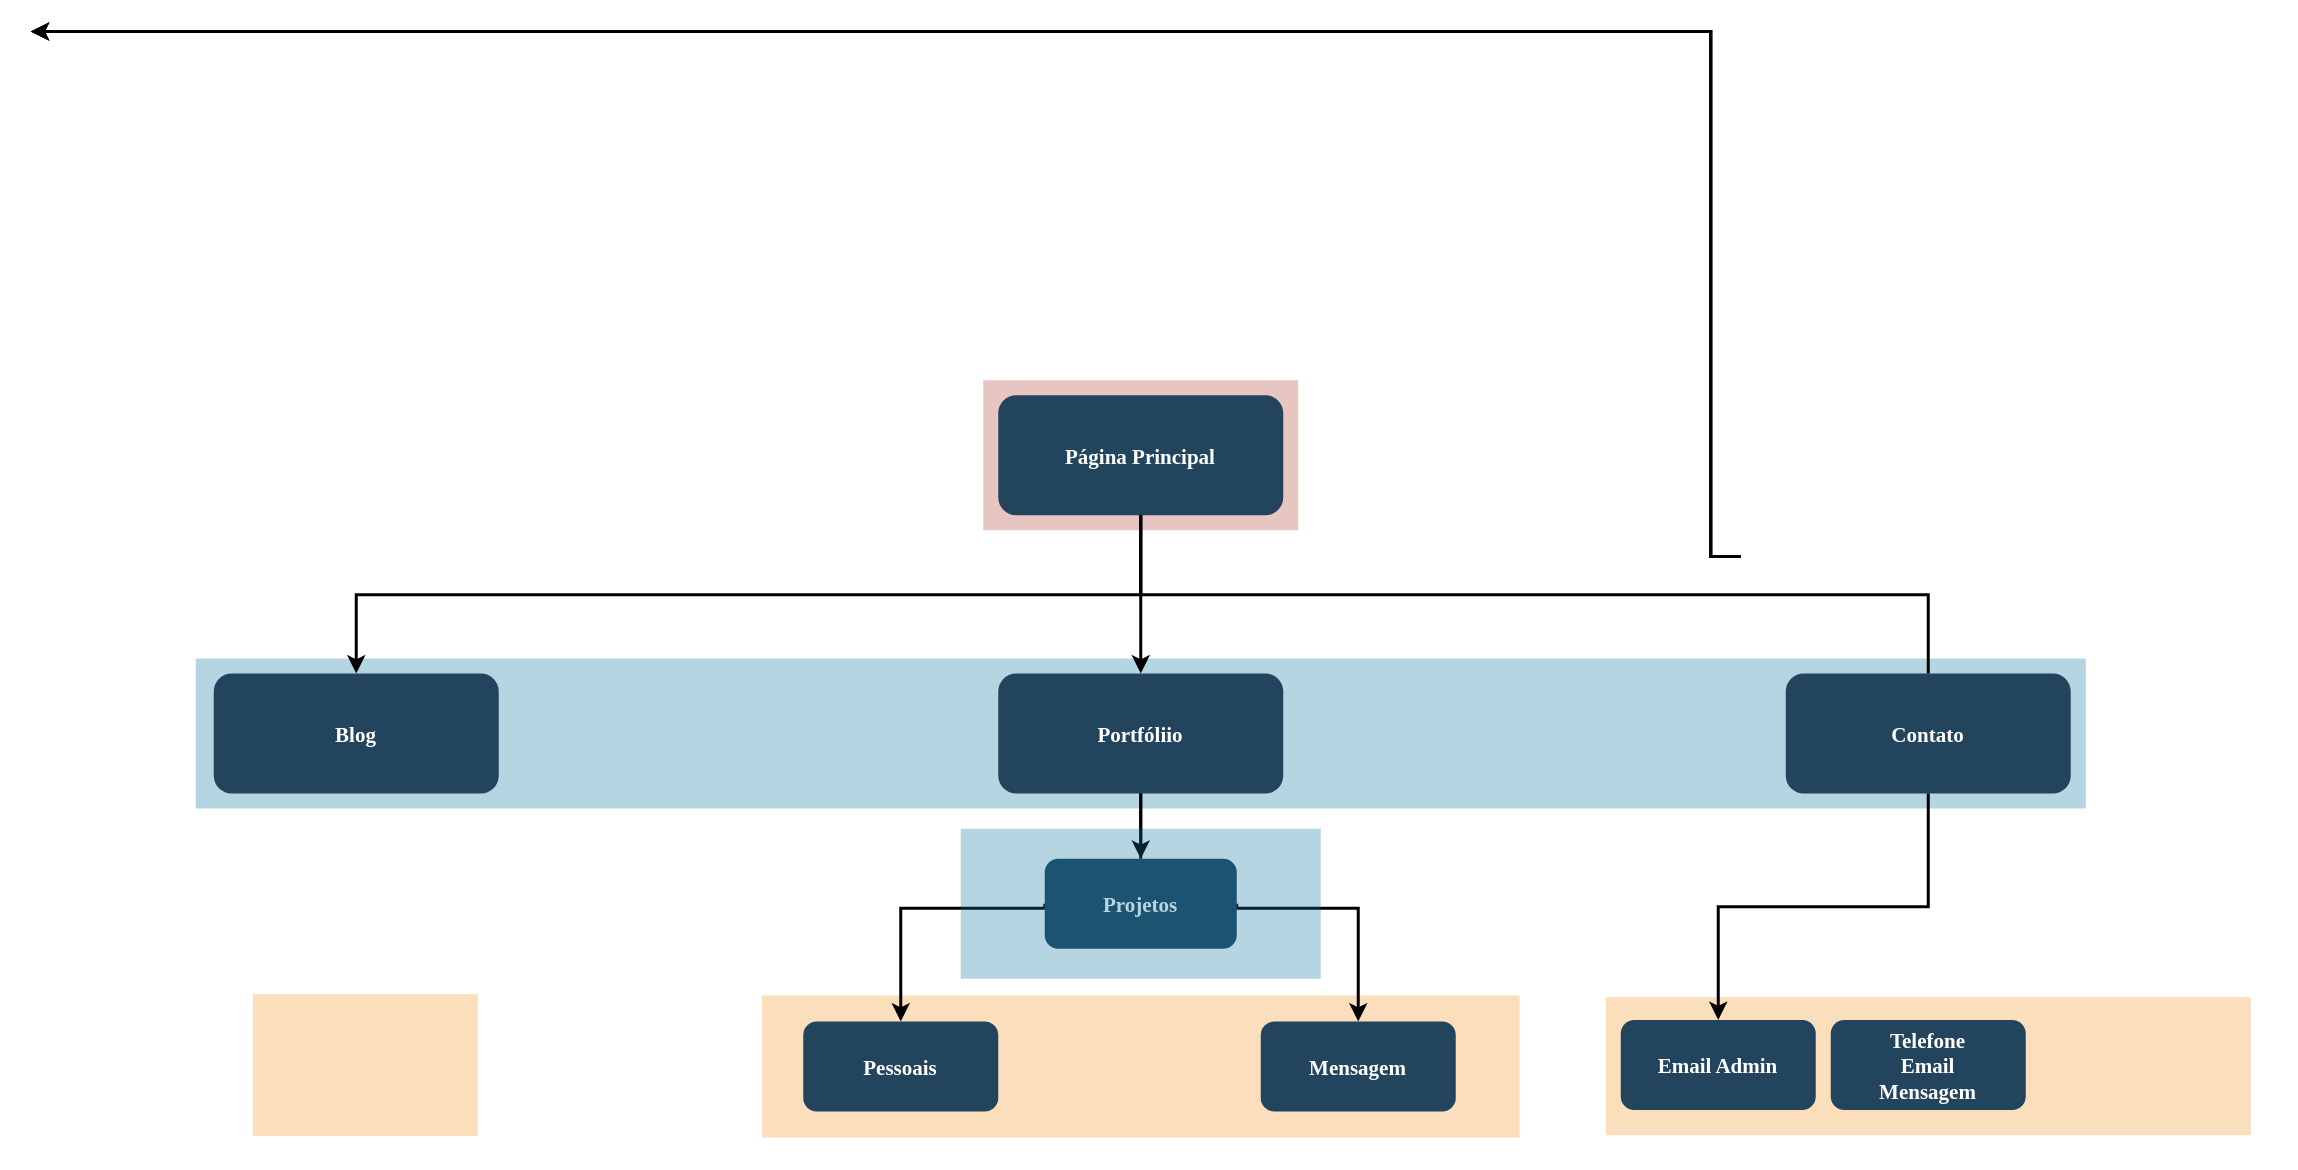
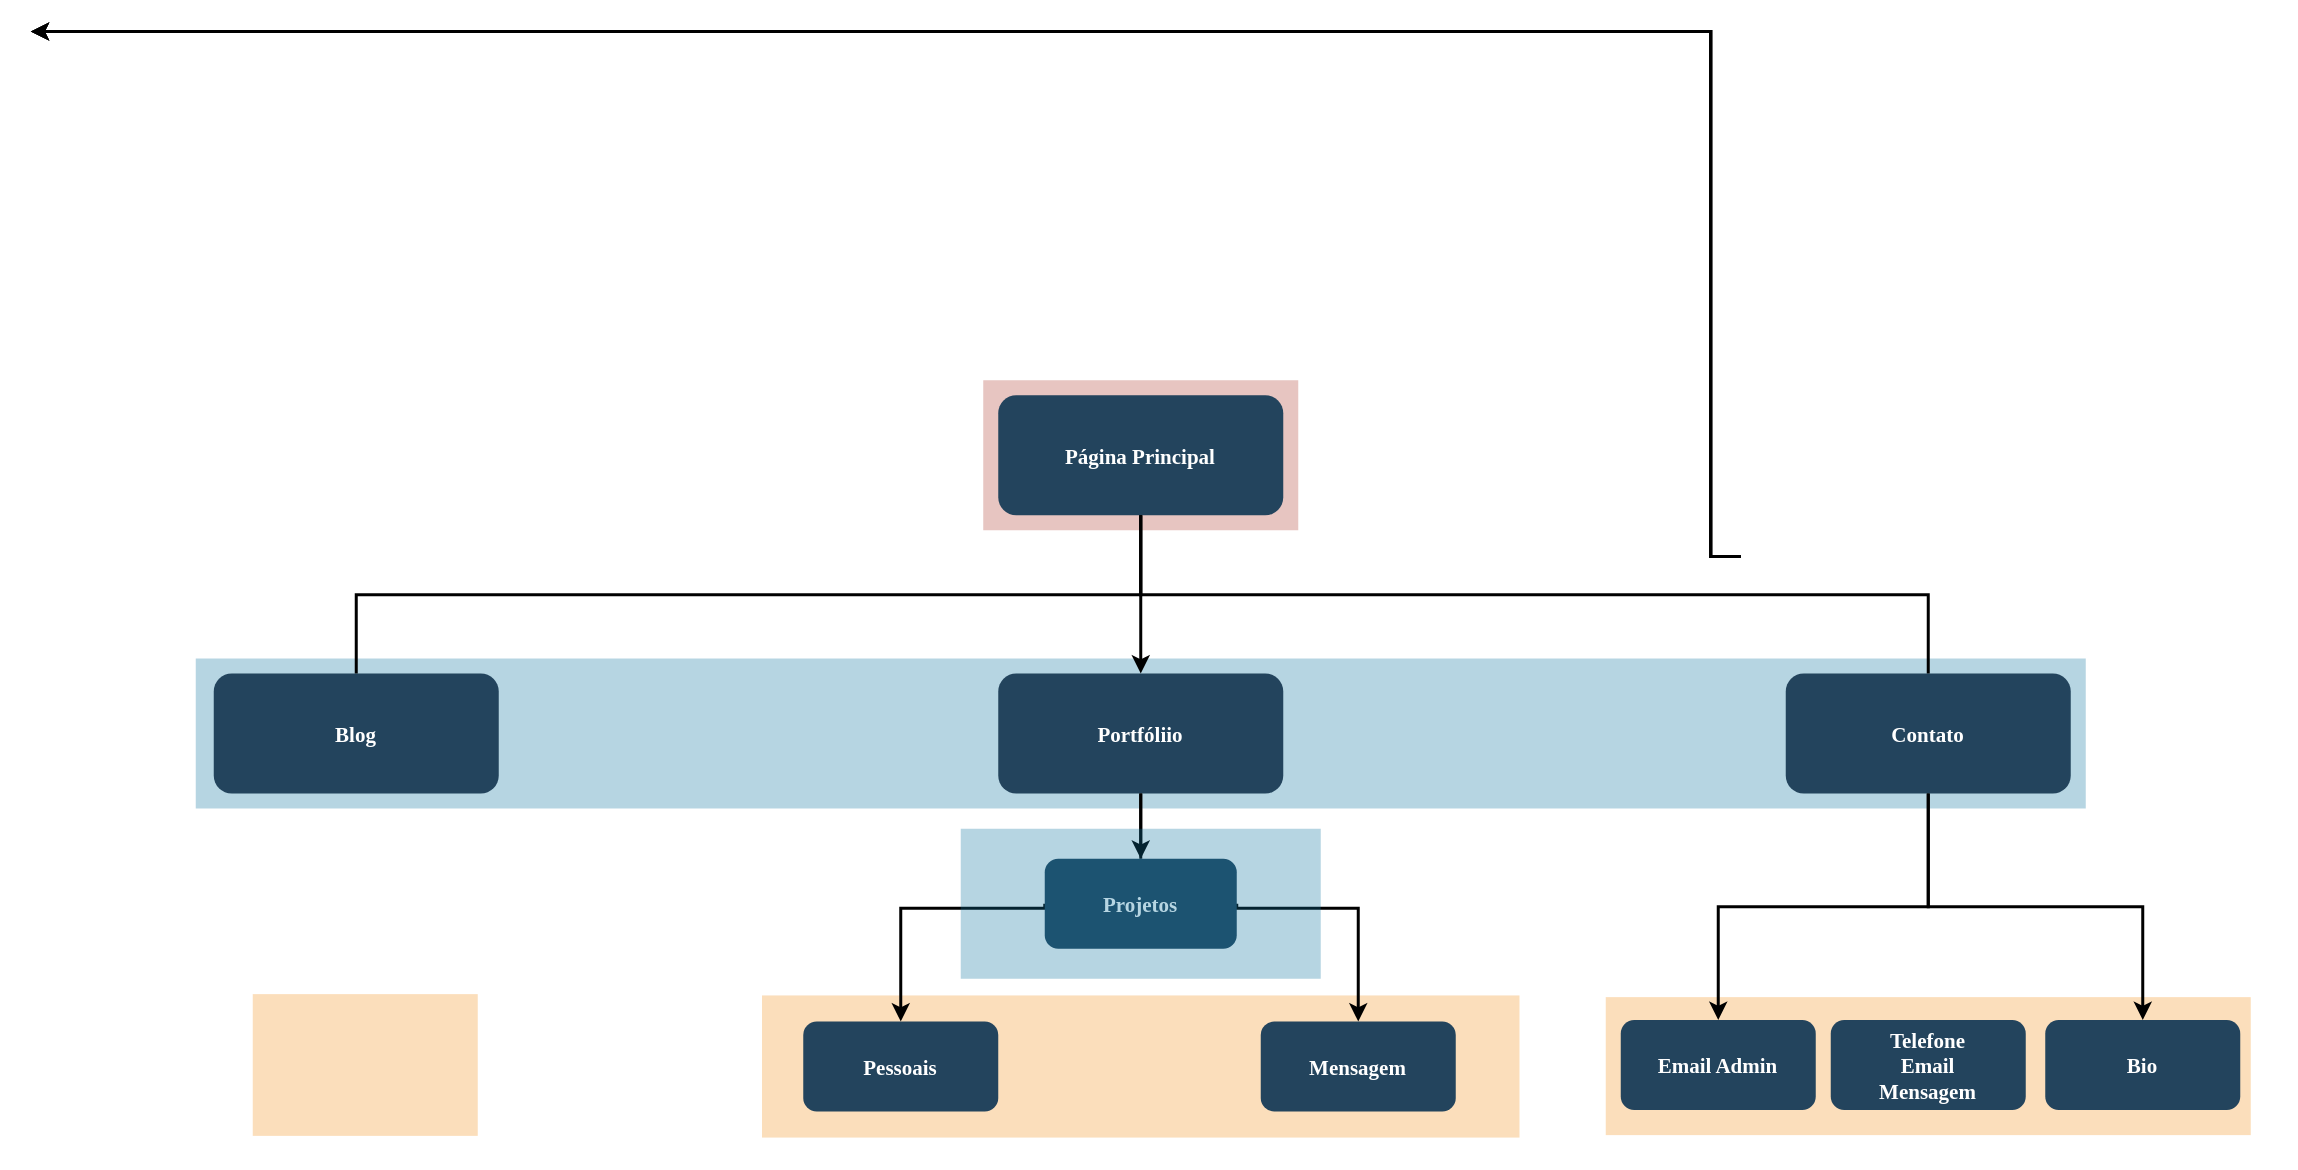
- <mxCell id="20" value="" style="edgeStyle=elbowEdgeStyle;elbow=vertical;strokeWidth=2;rounded=0" parent="5" source="11" target="14" edge="1"><mxGeometry x="-50" y="-4.5" width="100" height="100" as="geometry"><mxPoint x="-50" y="95.5" as="sourcePoint" /><mxPoint x="50" y="-4.5" as="targetPoint" /></mxGeometry></mxCell>
+ <mxCell id="20" value="" style="edgeStyle=elbowEdgeStyle;elbow=vertical;strokeWidth=2;rounded=0;endArrow=none;" parent="5" source="11" target="14" edge="1"><mxGeometry x="-50" y="-4.5" width="100" height="100" as="geometry"><mxPoint x="-50" y="95.5" as="sourcePoint" /><mxPoint x="50" y="-4.5" as="targetPoint" /></mxGeometry></mxCell>
+ <mxCell id="25" value="" style="edgeStyle=elbowEdgeStyle;elbow=vertical;strokeWidth=2;rounded=0;exitX=0.5;exitY=1;exitDx=0;exitDy=0;entryX=0.5;entryY=0;entryDx=0;entryDy=0;" edge="1" parent="5" source="12" target="24"><mxGeometry x="-440" y="-270" width="100" height="100" as="geometry"><mxPoint x="1030" y="290" as="sourcePoint" /><mxPoint x="1080" y="471" as="targetPoint" /></mxGeometry></mxCell>
+ <mxCell id="24" value="Bio" style="rounded=1;fillColor=#23445D;gradientColor=none;strokeColor=none;fontColor=#FFFFFF;fontStyle=1;fontFamily=Tahoma;fontSize=14;container=0;" parent="5" vertex="1"><mxGeometry x="1233" y="426.5" width="130" height="60" as="geometry" /></mxCell>
